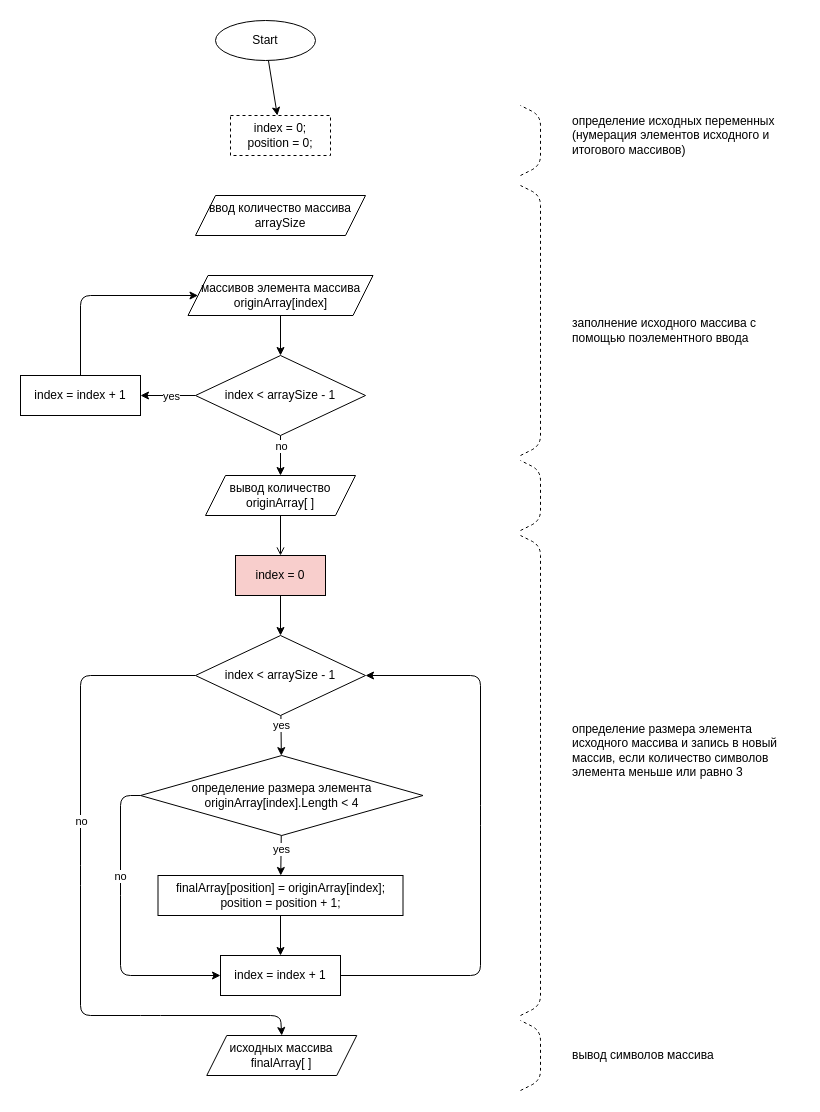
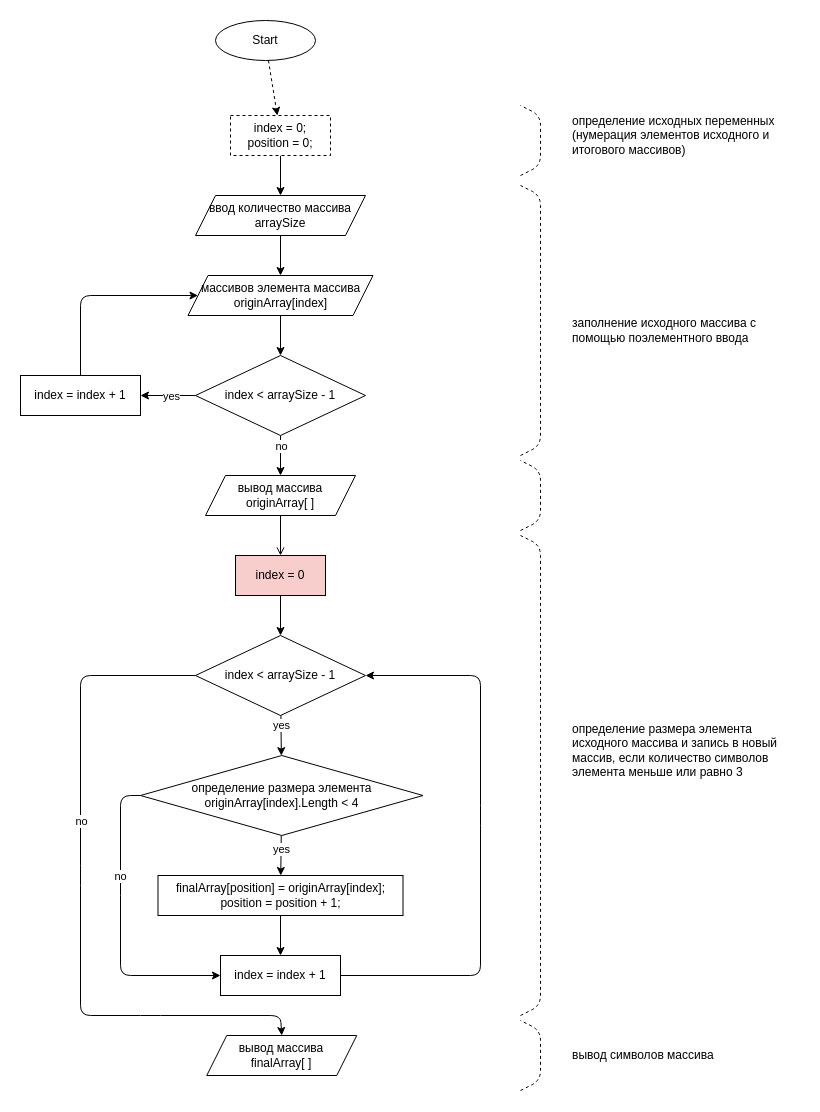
- <mxCell id="2" value="" style="edgeStyle=none;html=1;" parent="1" source="3" target="5" edge="1"><mxGeometry relative="1" as="geometry" /></mxCell>
+ <mxCell id="2" value="" style="edgeStyle=none;html=1;dashed=1;" parent="1" source="3" target="5" edge="1"><mxGeometry relative="1" as="geometry" /></mxCell>
+ <mxCell id="4" value="" style="edgeStyle=none;html=1;" parent="1" source="5" target="7" edge="1"><mxGeometry relative="1" as="geometry" /></mxCell>
+ <mxCell id="6" value="" style="edgeStyle=none;html=1;" parent="1" source="7" target="9" edge="1"><mxGeometry relative="1" as="geometry" /></mxCell>
- <mxCell id="16" value="вывод количество&lt;br&gt;originArray[ ]" style="shape=parallelogram;perimeter=parallelogramPerimeter;whiteSpace=wrap;html=1;fixedSize=1;rounded=0;" parent="1" vertex="1"><mxGeometry x="205" y="475" width="150" height="40" as="geometry" /></mxCell>
+ <mxCell id="16" value="вывод массива&lt;br&gt;originArray[ ]" style="shape=parallelogram;perimeter=parallelogramPerimeter;whiteSpace=wrap;html=1;fixedSize=1;rounded=0;" parent="1" vertex="1"><mxGeometry x="205" y="475" width="150" height="40" as="geometry" /></mxCell>
- <mxCell id="31" value="исходных массива&lt;br&gt;finalArray[ ]" style="shape=parallelogram;perimeter=parallelogramPerimeter;whiteSpace=wrap;html=1;fixedSize=1;rounded=0;" parent="1" vertex="1"><mxGeometry x="206.25" y="1035" width="150" height="40" as="geometry" /></mxCell>
+ <mxCell id="31" value="вывод массива&lt;br&gt;finalArray[ ]" style="shape=parallelogram;perimeter=parallelogramPerimeter;whiteSpace=wrap;html=1;fixedSize=1;rounded=0;" parent="1" vertex="1"><mxGeometry x="206.25" y="1035" width="150" height="40" as="geometry" /></mxCell>
